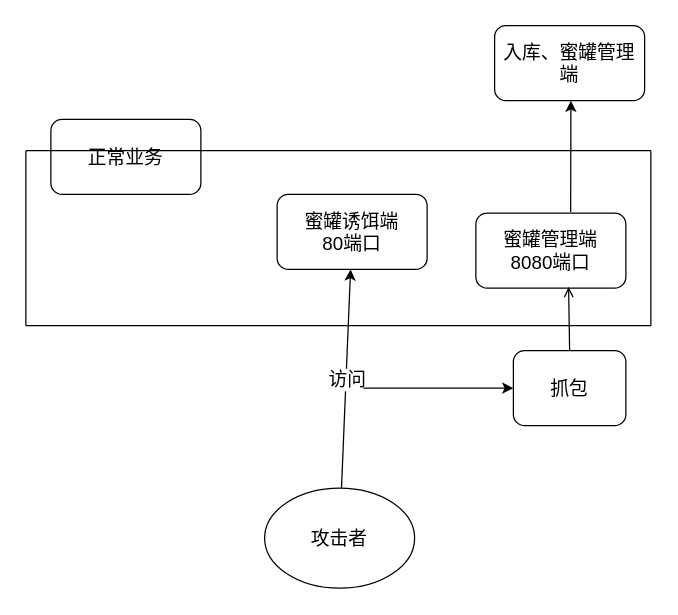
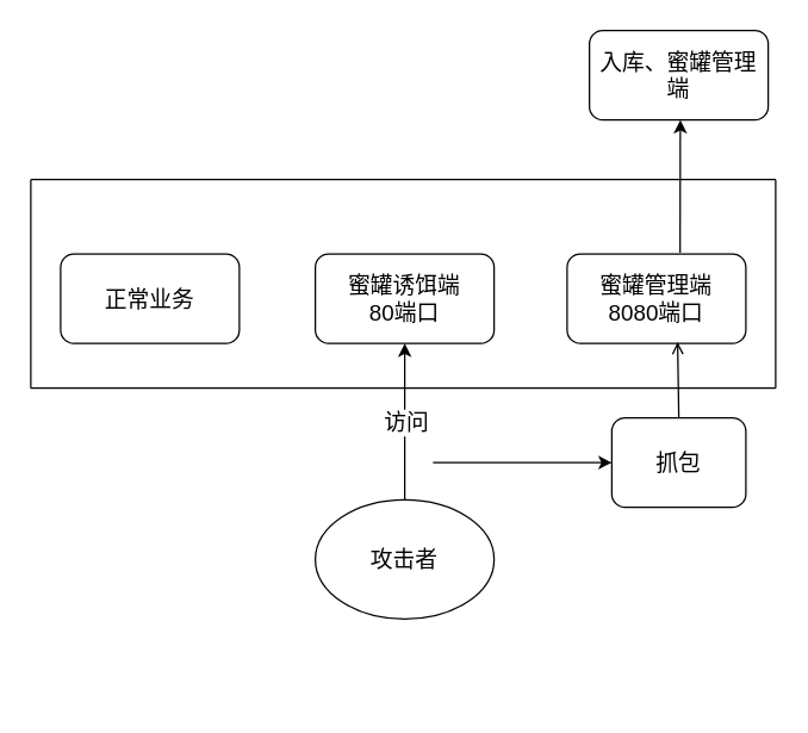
- <mxCell id="2" value="正常业务" style="rounded=1;whiteSpace=wrap;html=1;fontSize=15;" vertex="1" parent="1"><mxGeometry x="40" y="95" width="120" height="60" as="geometry" /></mxCell>
+ <mxCell id="2" value="正常业务" style="rounded=1;whiteSpace=wrap;html=1;fontSize=15;" vertex="1" parent="1"><mxGeometry x="40" y="170" width="120" height="60" as="geometry" /></mxCell>
- <mxCell id="4" value="蜜罐诱饵端&lt;br style=&quot;font-size: 15px;&quot;&gt;80端口" style="rounded=1;whiteSpace=wrap;html=1;fontSize=15;" vertex="1" parent="1"><mxGeometry x="221" y="155" width="120" height="60" as="geometry" /></mxCell>
+ <mxCell id="4" value="蜜罐诱饵端&lt;br style=&quot;font-size: 15px;&quot;&gt;80端口" style="rounded=1;whiteSpace=wrap;html=1;fontSize=15;" vertex="1" parent="1"><mxGeometry x="211" y="170" width="120" height="60" as="geometry" /></mxCell>
- <mxCell id="11" value="攻击者" style="ellipse;whiteSpace=wrap;html=1;fontSize=15;" vertex="1" parent="1"><mxGeometry x="211" y="390" width="120" height="80" as="geometry" /></mxCell>
+ <mxCell id="11" value="攻击者" style="ellipse;whiteSpace=wrap;html=1;fontSize=15;" vertex="1" parent="1"><mxGeometry x="211" y="335" width="120" height="80" as="geometry" /></mxCell>
